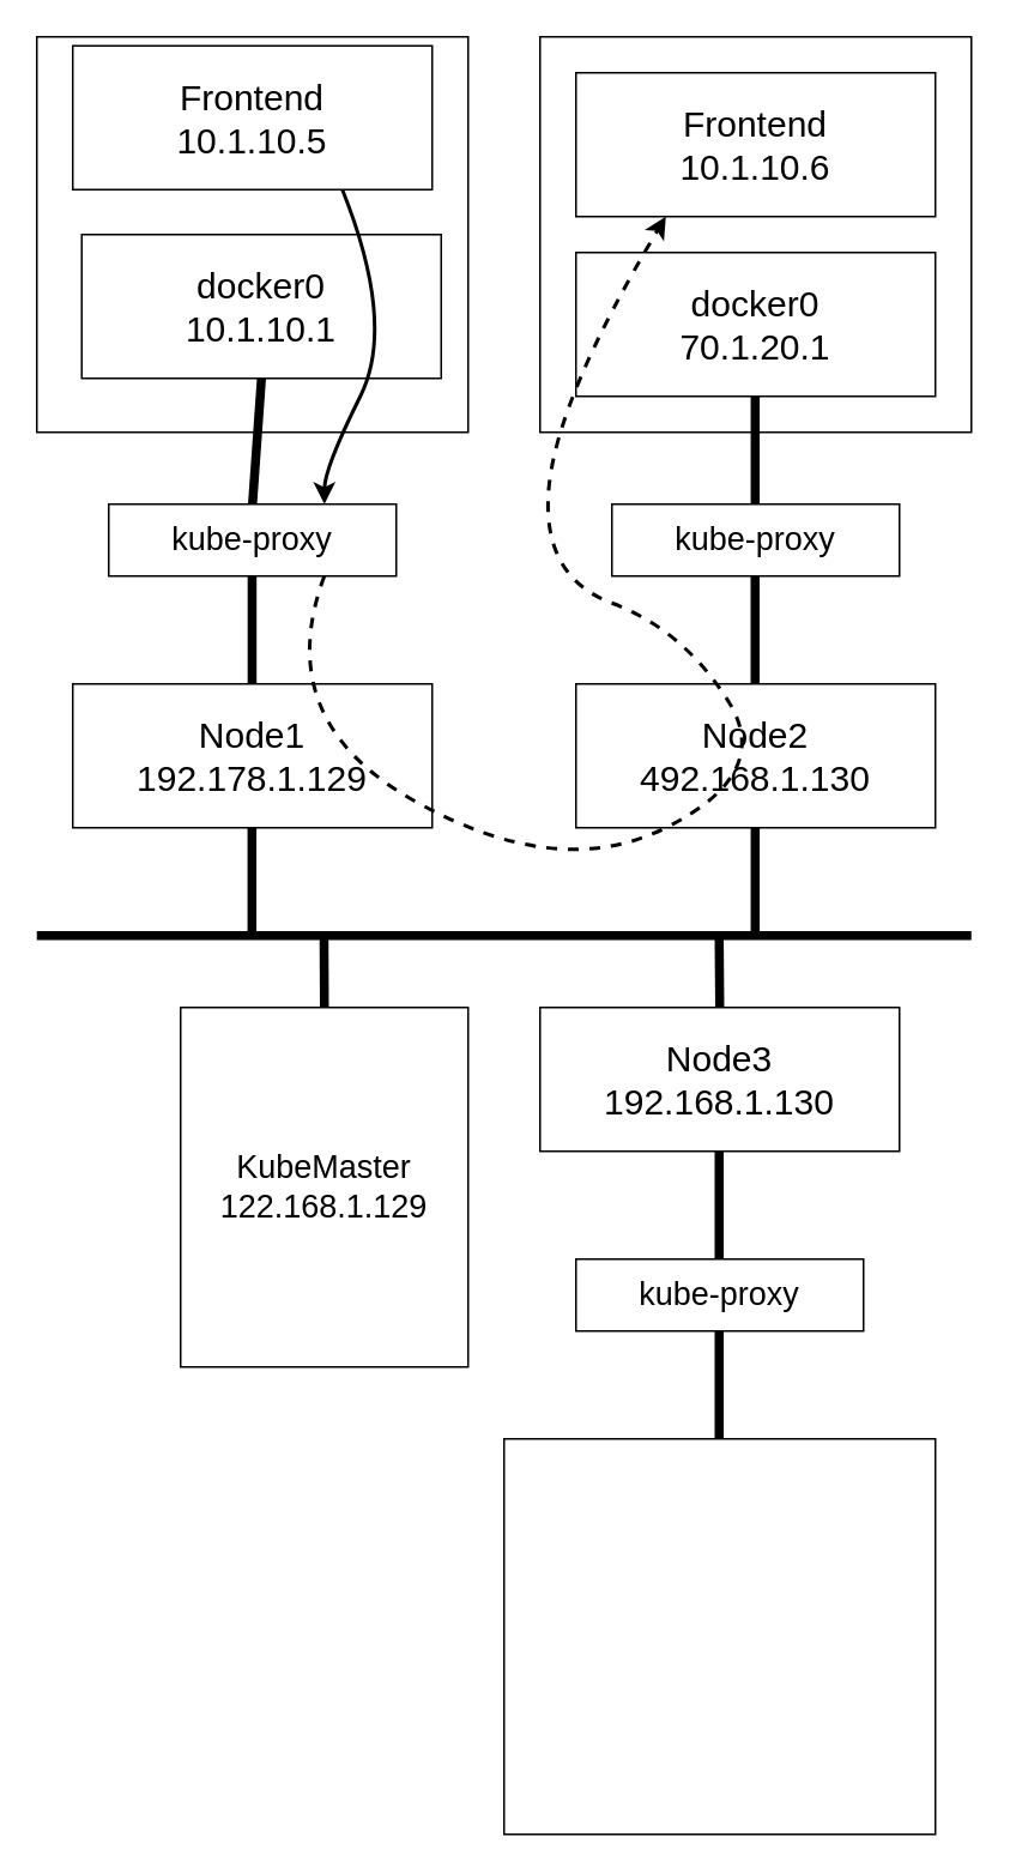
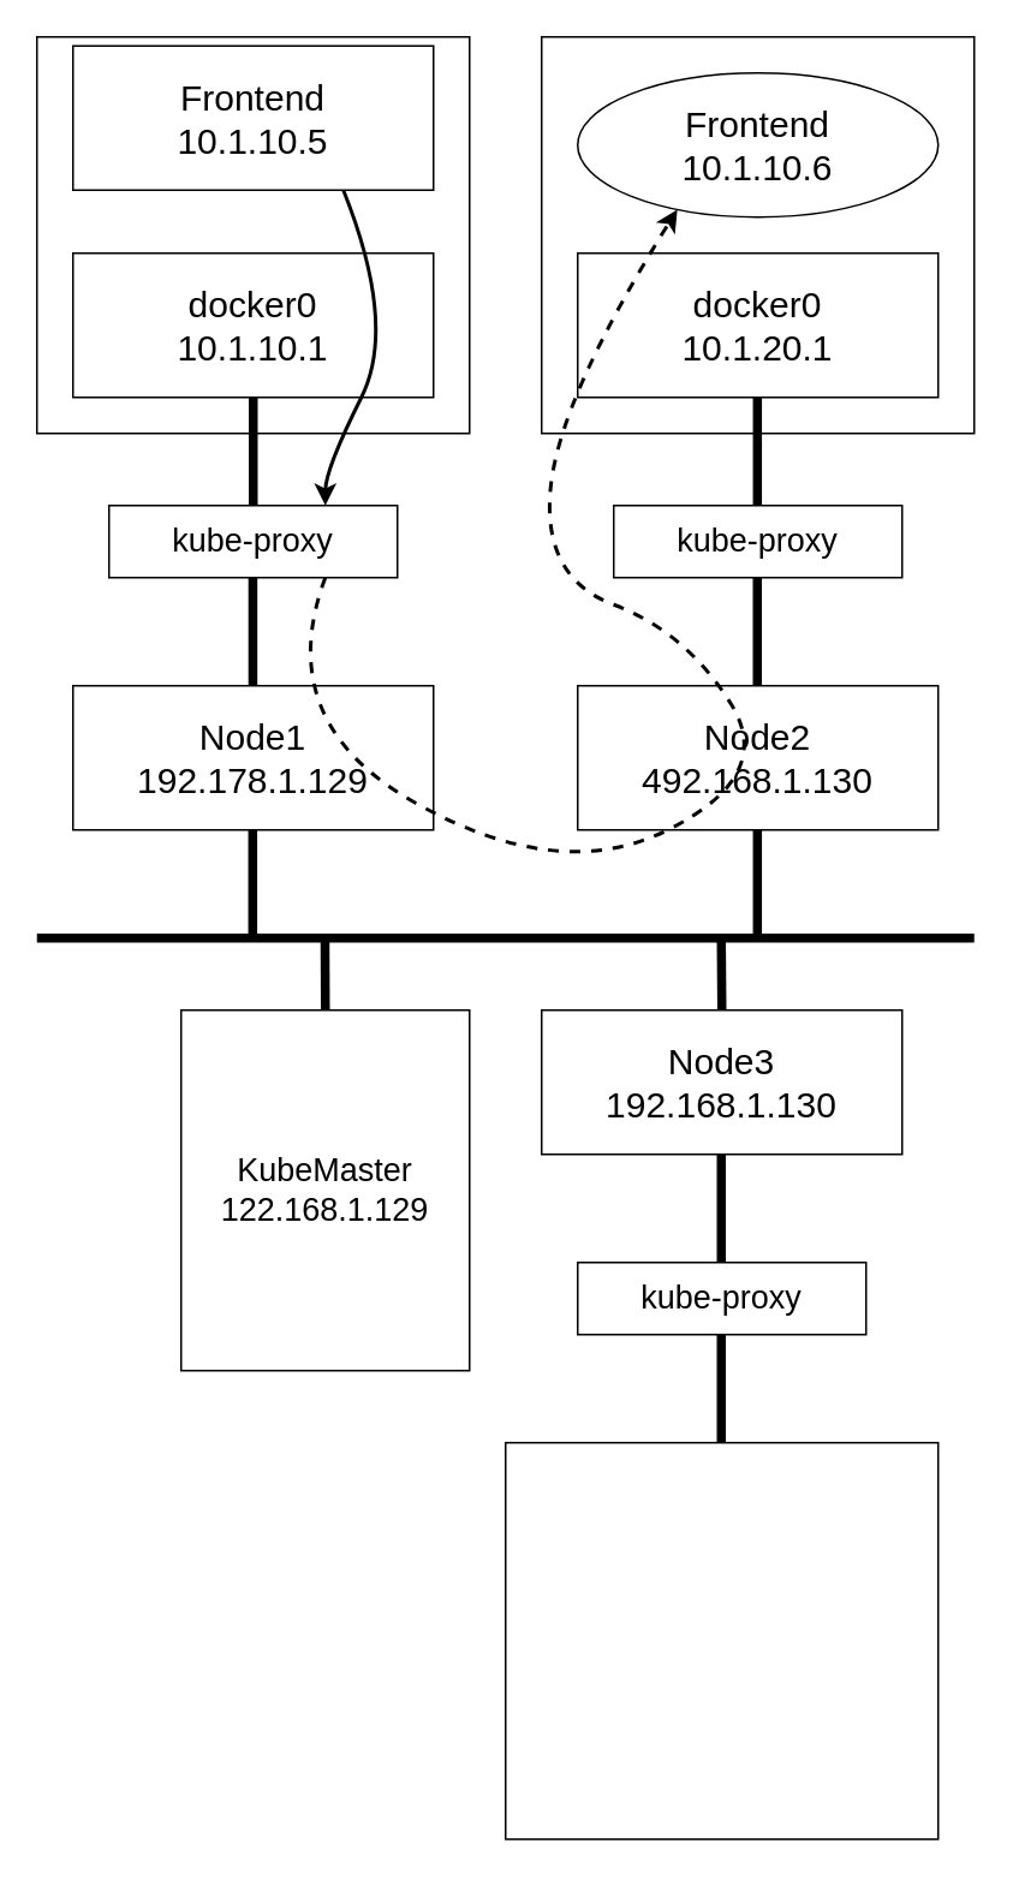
- <mxCell id="5" value="Frontend&lt;br style=&quot;font-size: 20px;&quot;&gt;10.1.10.6" style="rounded=0;whiteSpace=wrap;html=1;fontSize=20;" vertex="1" parent="1"><mxGeometry x="320" y="40" width="200" height="80" as="geometry" /></mxCell>
+ <mxCell id="5" value="Frontend&lt;br style=&quot;font-size: 20px;&quot;&gt;10.1.10.6" style="ellipse;whiteSpace=wrap;html=1;fontSize=20;" vertex="1" parent="1"><mxGeometry x="320" y="40" width="200" height="80" as="geometry" /></mxCell>
- <mxCell id="6" value="docker0&lt;br style=&quot;font-size: 20px;&quot;&gt;10.1.10.1" style="rounded=0;whiteSpace=wrap;html=1;fontSize=20;" vertex="1" parent="1"><mxGeometry x="45" y="130" width="200" height="80" as="geometry" /></mxCell>
+ <mxCell id="6" value="docker0&lt;br style=&quot;font-size: 20px;&quot;&gt;10.1.10.1" style="rounded=0;whiteSpace=wrap;html=1;fontSize=20;" vertex="1" parent="1"><mxGeometry x="40" y="140" width="200" height="80" as="geometry" /></mxCell>
- <mxCell id="7" value="docker0&lt;br style=&quot;font-size: 20px;&quot;&gt;70.1.20.1" style="rounded=0;whiteSpace=wrap;html=1;fontSize=20;" vertex="1" parent="1"><mxGeometry x="320" y="140" width="200" height="80" as="geometry" /></mxCell>
+ <mxCell id="7" value="docker0&lt;br style=&quot;font-size: 20px;&quot;&gt;10.1.20.1" style="rounded=0;whiteSpace=wrap;html=1;fontSize=20;" vertex="1" parent="1"><mxGeometry x="320" y="140" width="200" height="80" as="geometry" /></mxCell>
